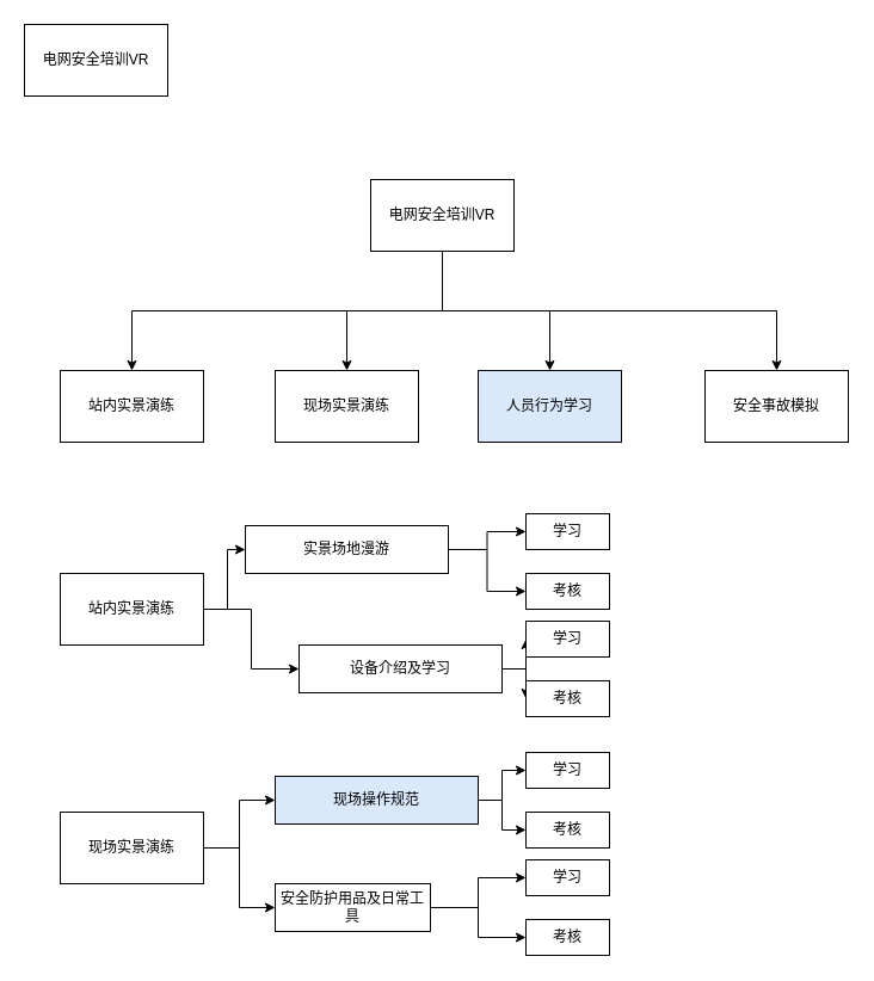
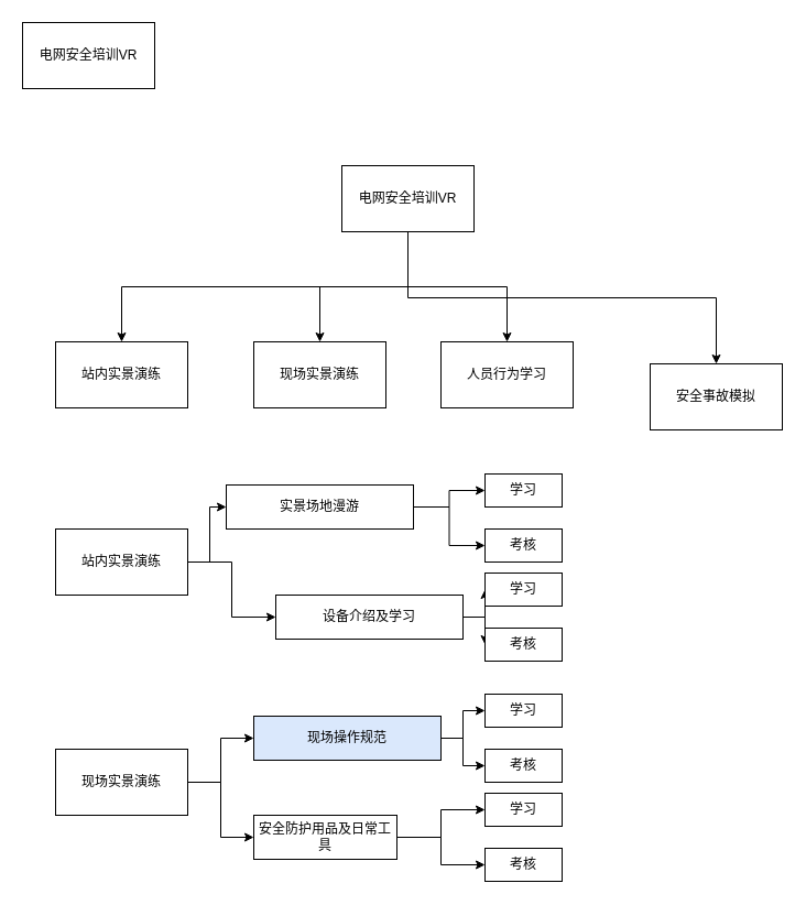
- <mxCell id="10" value="人员行为学习" style="rounded=0;whiteSpace=wrap;html=1;fillColor=#dae8fc;" vertex="1" parent="1"><mxGeometry x="400" y="310" width="120" height="60" as="geometry" /></mxCell>
+ <mxCell id="10" value="人员行为学习" style="rounded=0;whiteSpace=wrap;html=1;" vertex="1" parent="1"><mxGeometry x="400" y="310" width="120" height="60" as="geometry" /></mxCell>
- <mxCell id="11" value="安全事故模拟" style="rounded=0;whiteSpace=wrap;html=1;" vertex="1" parent="1"><mxGeometry x="590" y="310" width="120" height="60" as="geometry" /></mxCell>
+ <mxCell id="11" value="安全事故模拟" style="rounded=0;whiteSpace=wrap;html=1;" vertex="1" parent="1"><mxGeometry x="590" y="330" width="120" height="60" as="geometry" /></mxCell>
